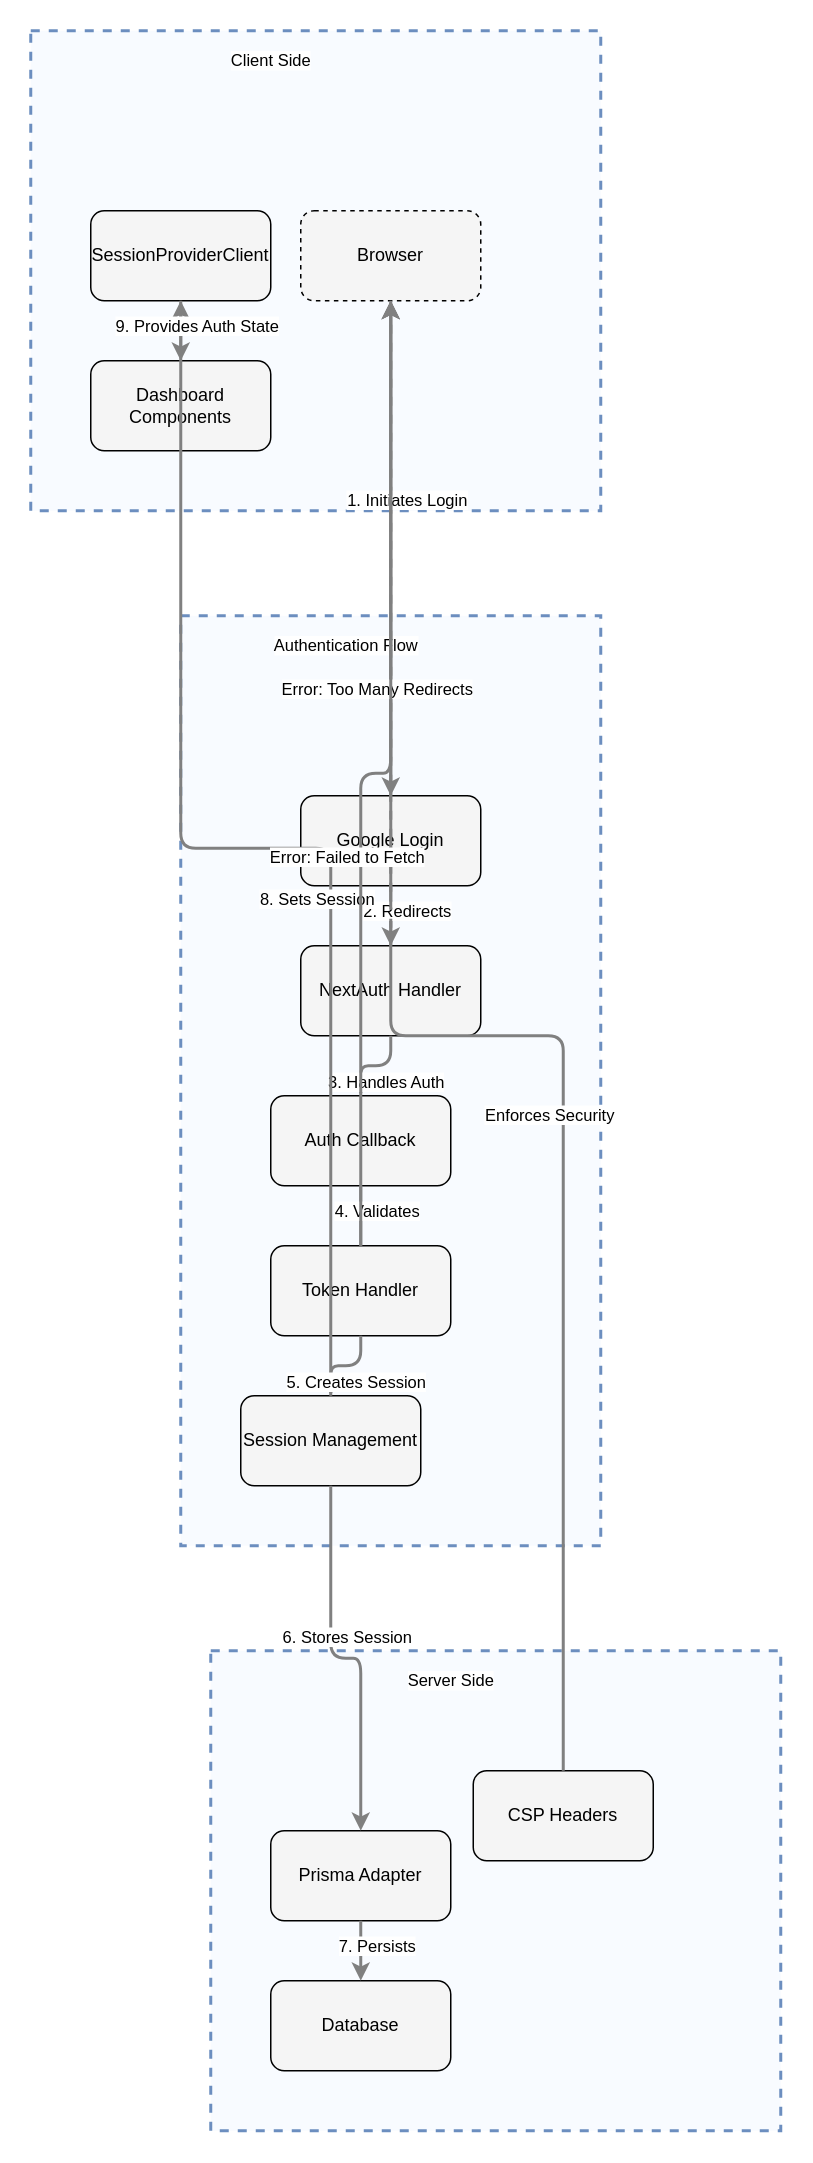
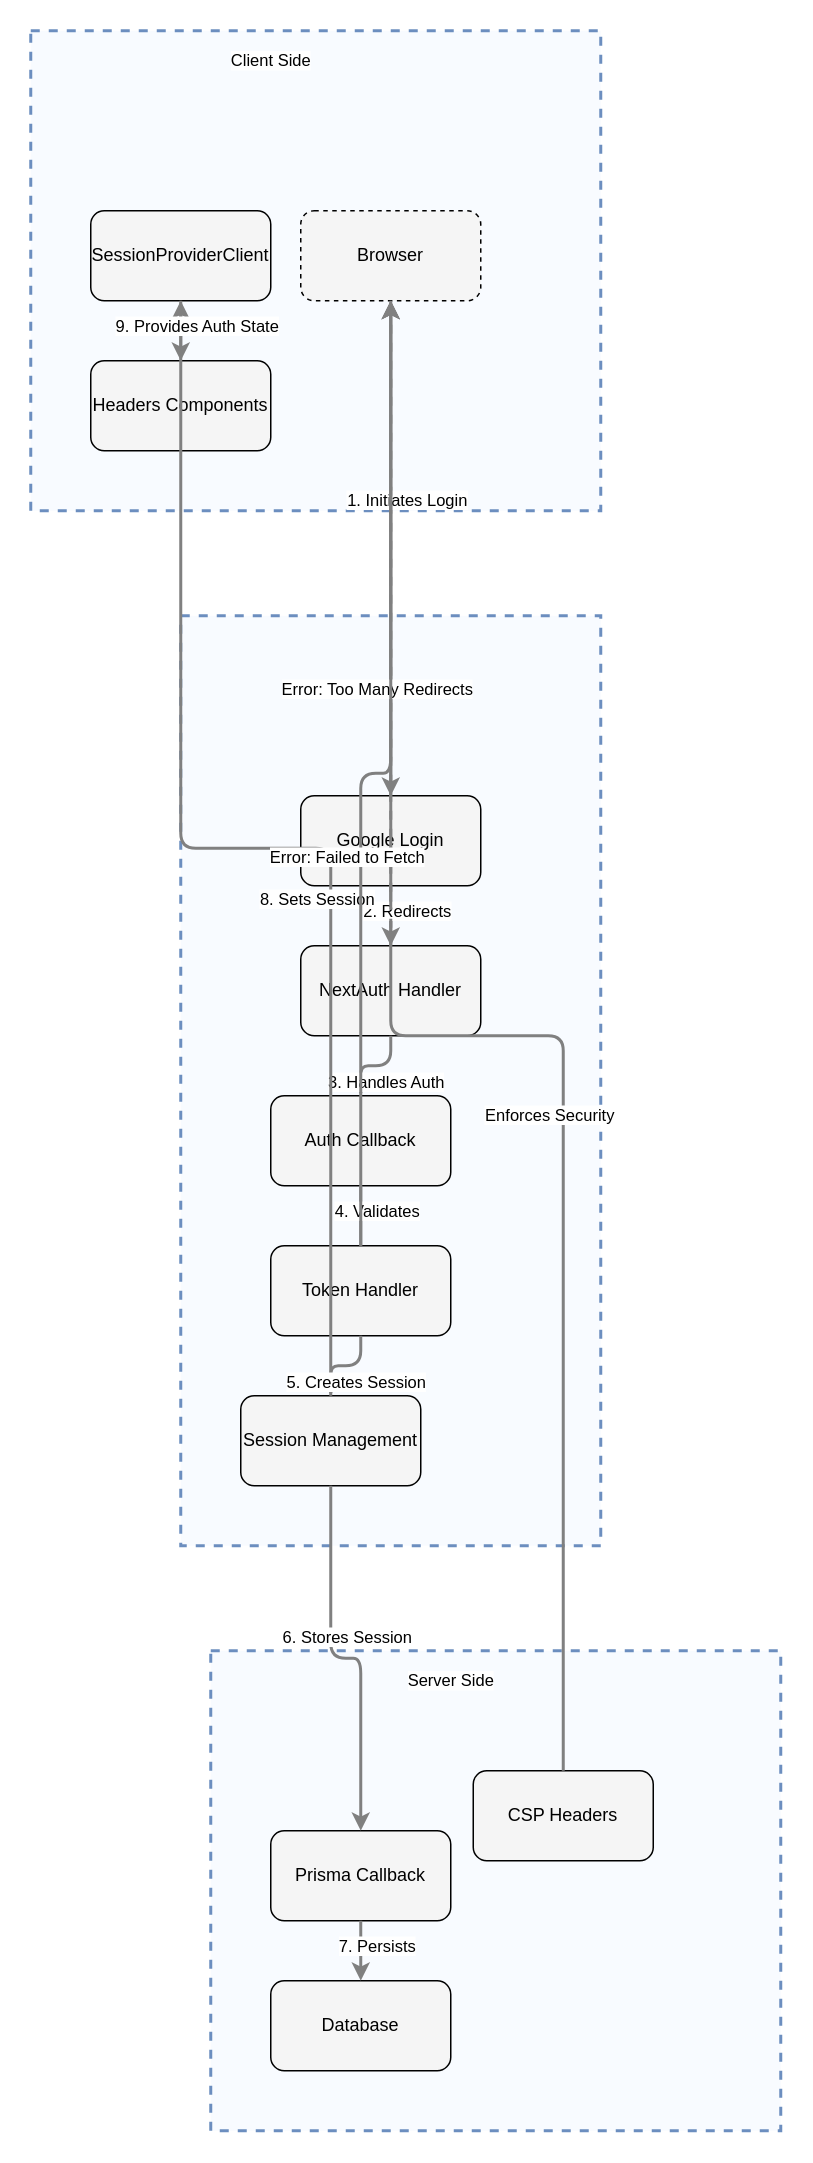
- <mxCell id="11" value="Dashboard Components" style="rounded=1;whiteSpace=wrap;html=1;fillColor=#f5f5f5" vertex="1" parent="2"><mxGeometry x="40" y="220" width="120" height="60" as="geometry" /></mxCell>
+ <mxCell id="11" value="Headers Components" style="rounded=1;whiteSpace=wrap;html=1;fillColor=#f5f5f5" vertex="1" parent="2"><mxGeometry x="40" y="220" width="120" height="60" as="geometry" /></mxCell>
- <mxCell id="5" value="Authentication Flow" style="edgeLabel;html=1;align=center;verticalAlign=middle;resizable=0;labelBackgroundColor=white;spacing=5" vertex="1" parent="1"><mxGeometry x="128" y="418" width="204" height="24" as="geometry" /></mxCell>
- <mxCell id="15" value="Prisma Adapter" style="rounded=1;whiteSpace=wrap;html=1;fillColor=#f5f5f5" vertex="1" parent="6"><mxGeometry x="40" y="120" width="120" height="60" as="geometry" /></mxCell>
+ <mxCell id="15" value="Prisma Callback" style="rounded=1;whiteSpace=wrap;html=1;fillColor=#f5f5f5" vertex="1" parent="6"><mxGeometry x="40" y="120" width="120" height="60" as="geometry" /></mxCell>
